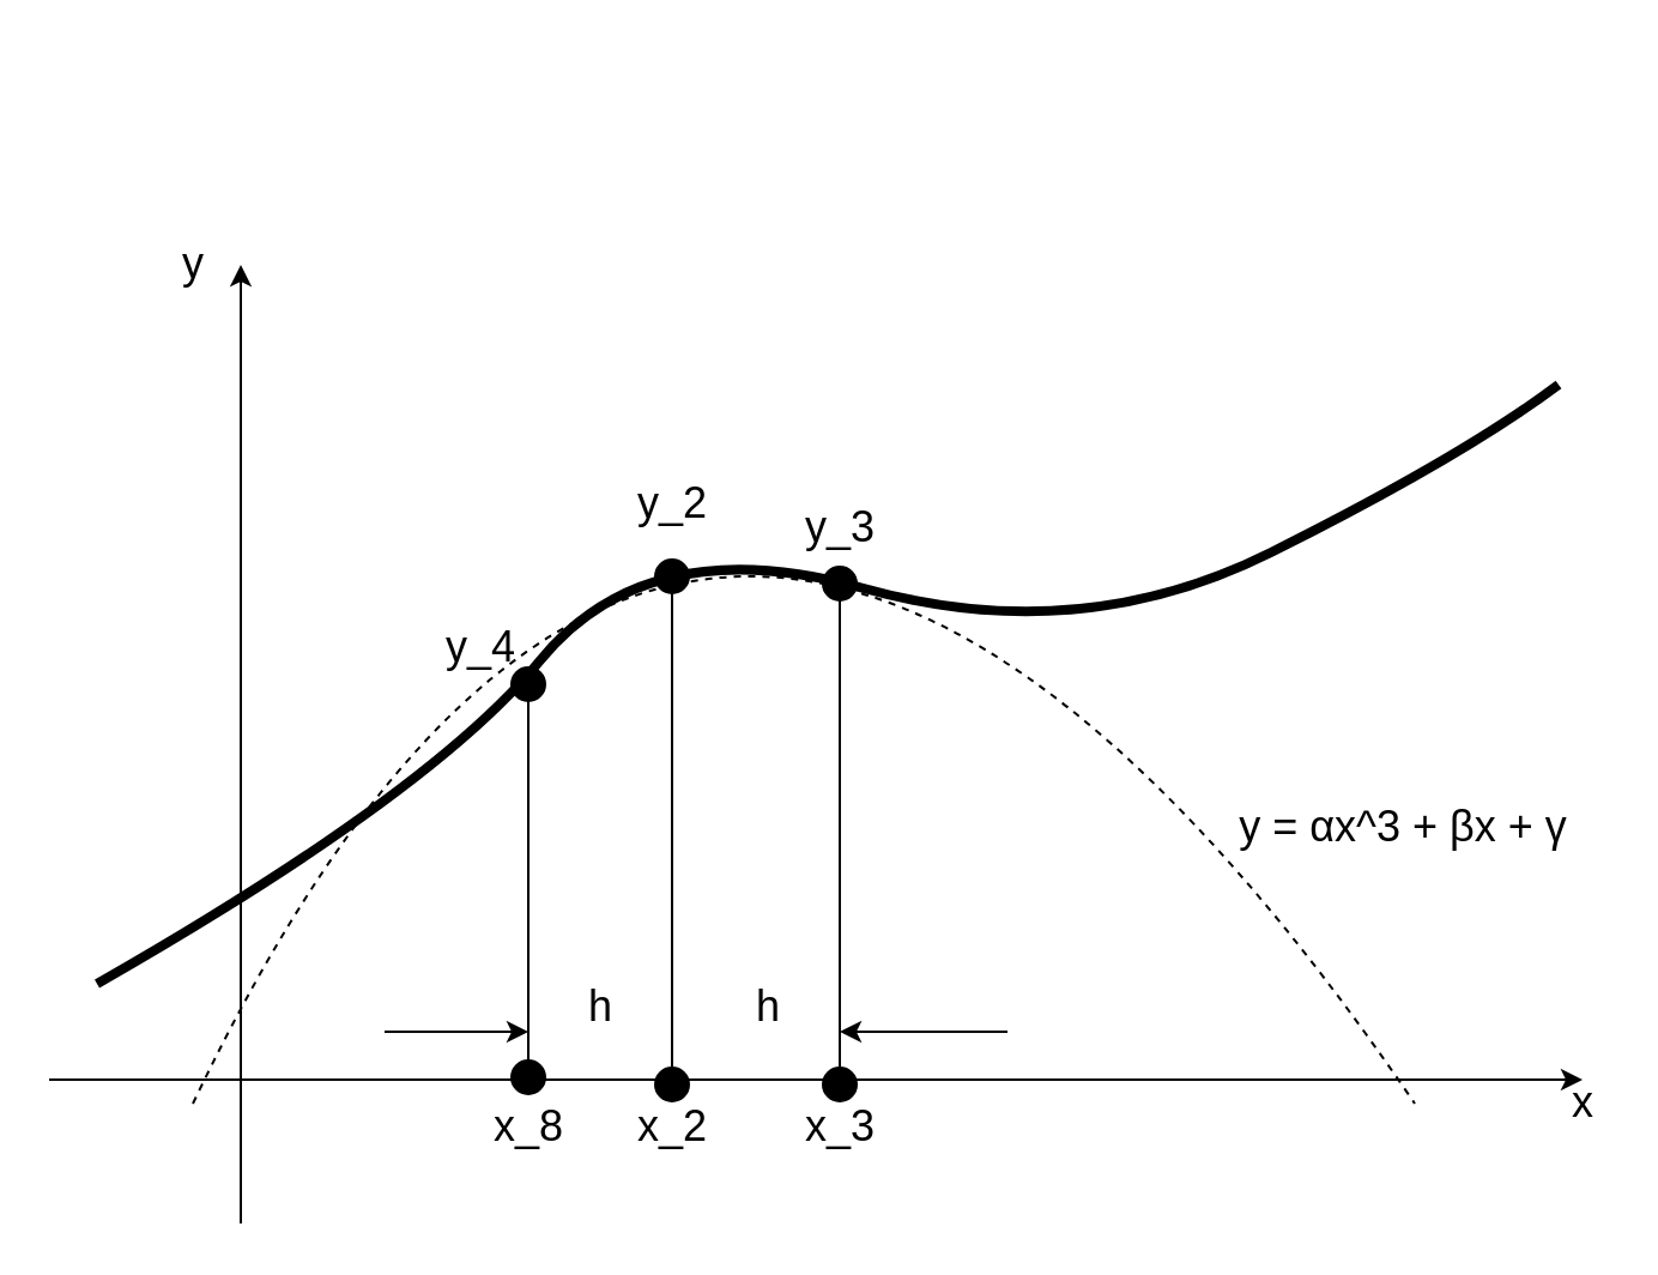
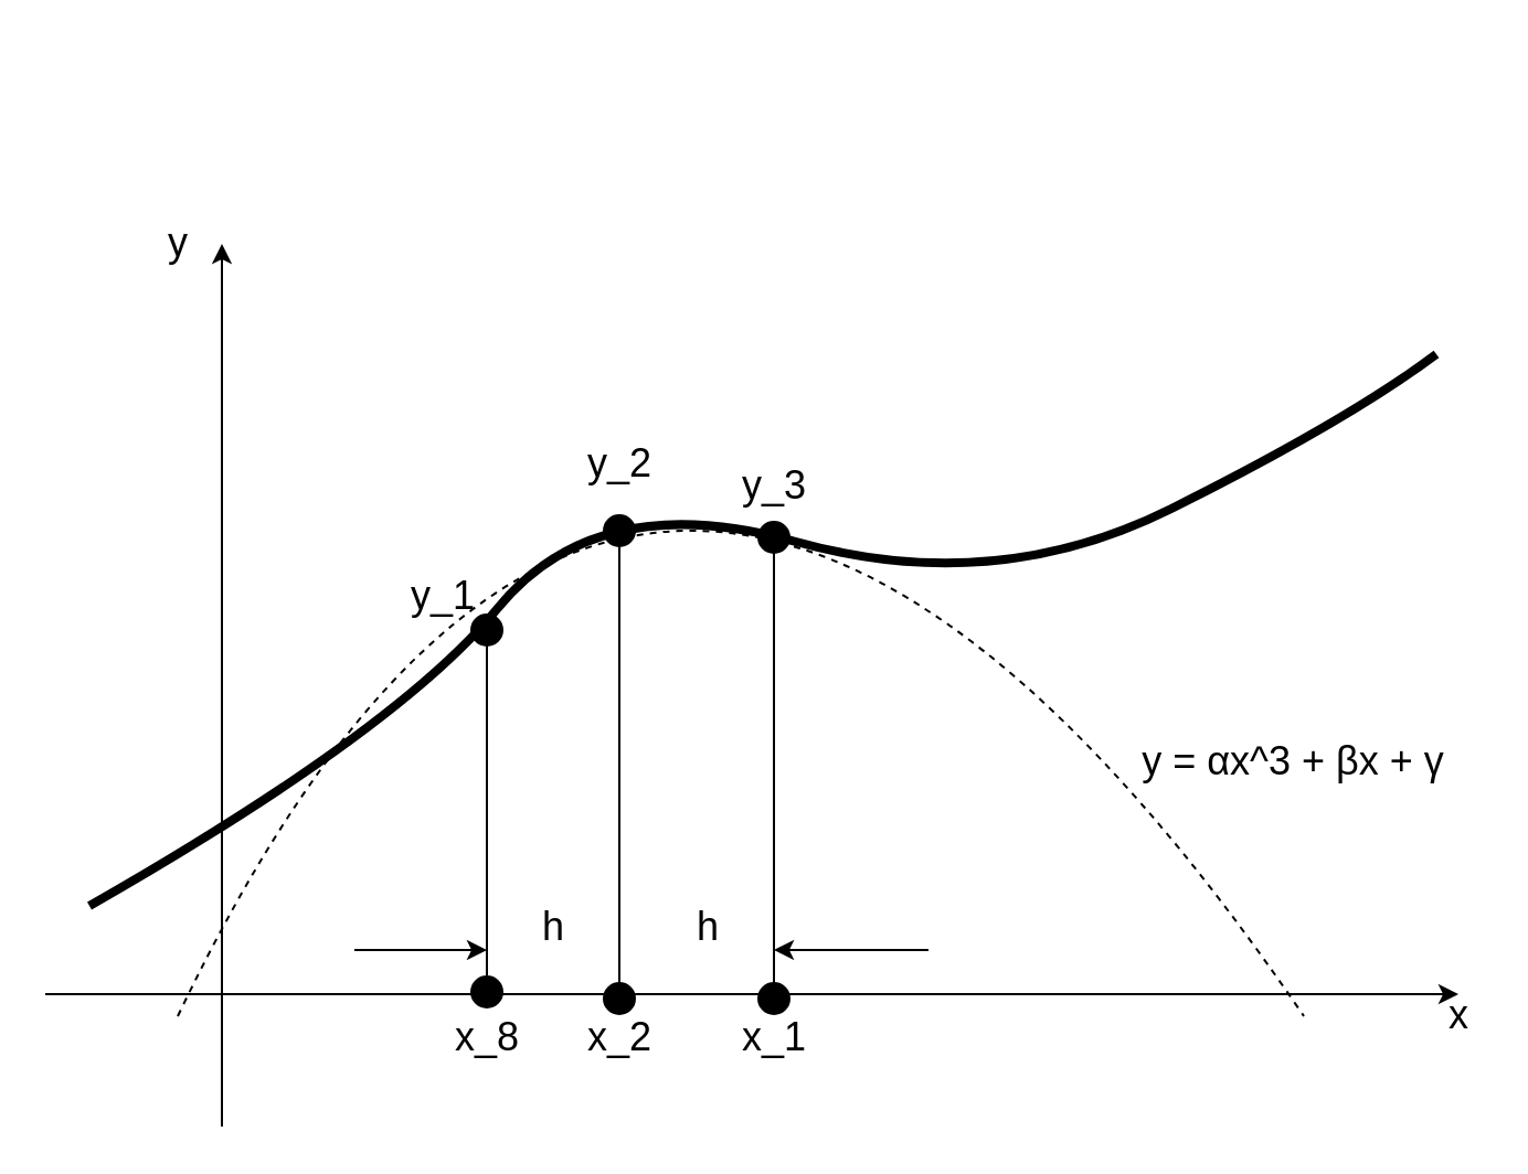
- <mxCell id="19" value="y_4" style="text;html=1;align=center;verticalAlign=middle;resizable=0;points=[];autosize=1;fontSize=18;" vertex="1" parent="1"><mxGeometry x="180" y="255" width="40" height="30" as="geometry" /></mxCell>
+ <mxCell id="19" value="y_1" style="text;html=1;align=center;verticalAlign=middle;resizable=0;points=[];autosize=1;fontSize=18;" vertex="1" parent="1"><mxGeometry x="180" y="255" width="40" height="30" as="geometry" /></mxCell>
- <mxCell id="18" value="x_3" style="text;html=1;align=center;verticalAlign=middle;resizable=0;points=[];autosize=1;fontSize=18;" vertex="1" parent="1"><mxGeometry x="330" y="455" width="40" height="30" as="geometry" /></mxCell>
+ <mxCell id="18" value="x_1" style="text;html=1;align=center;verticalAlign=middle;resizable=0;points=[];autosize=1;fontSize=18;" vertex="1" parent="1"><mxGeometry x="330" y="455" width="40" height="30" as="geometry" /></mxCell>
